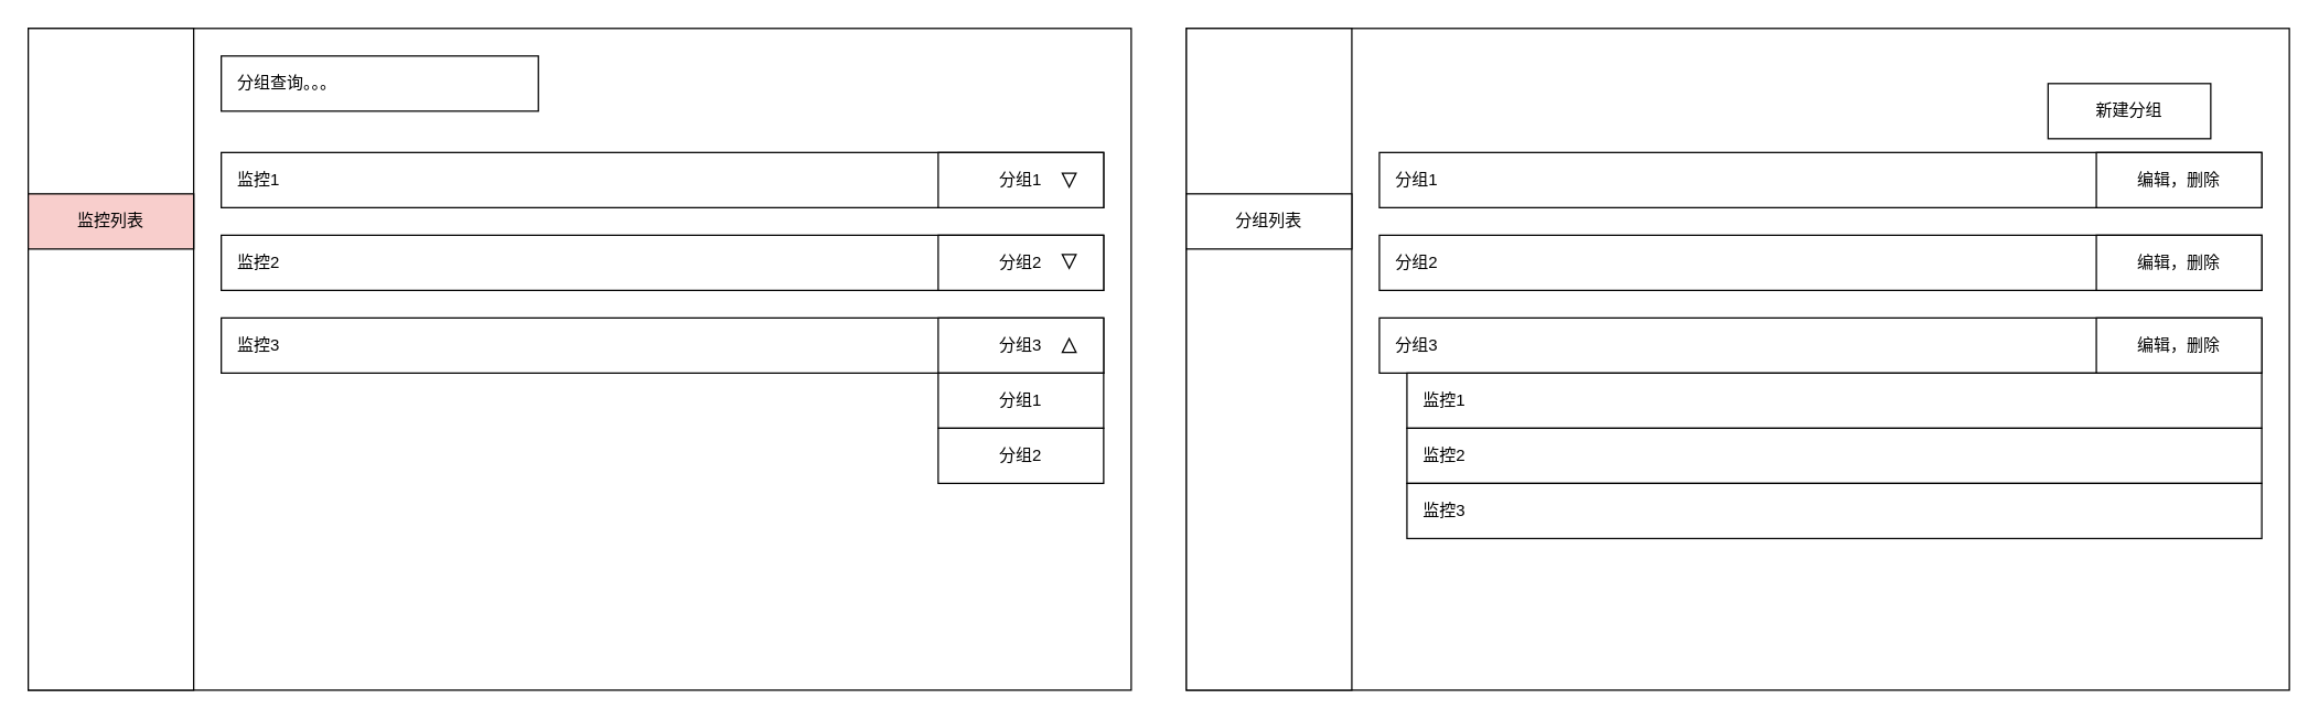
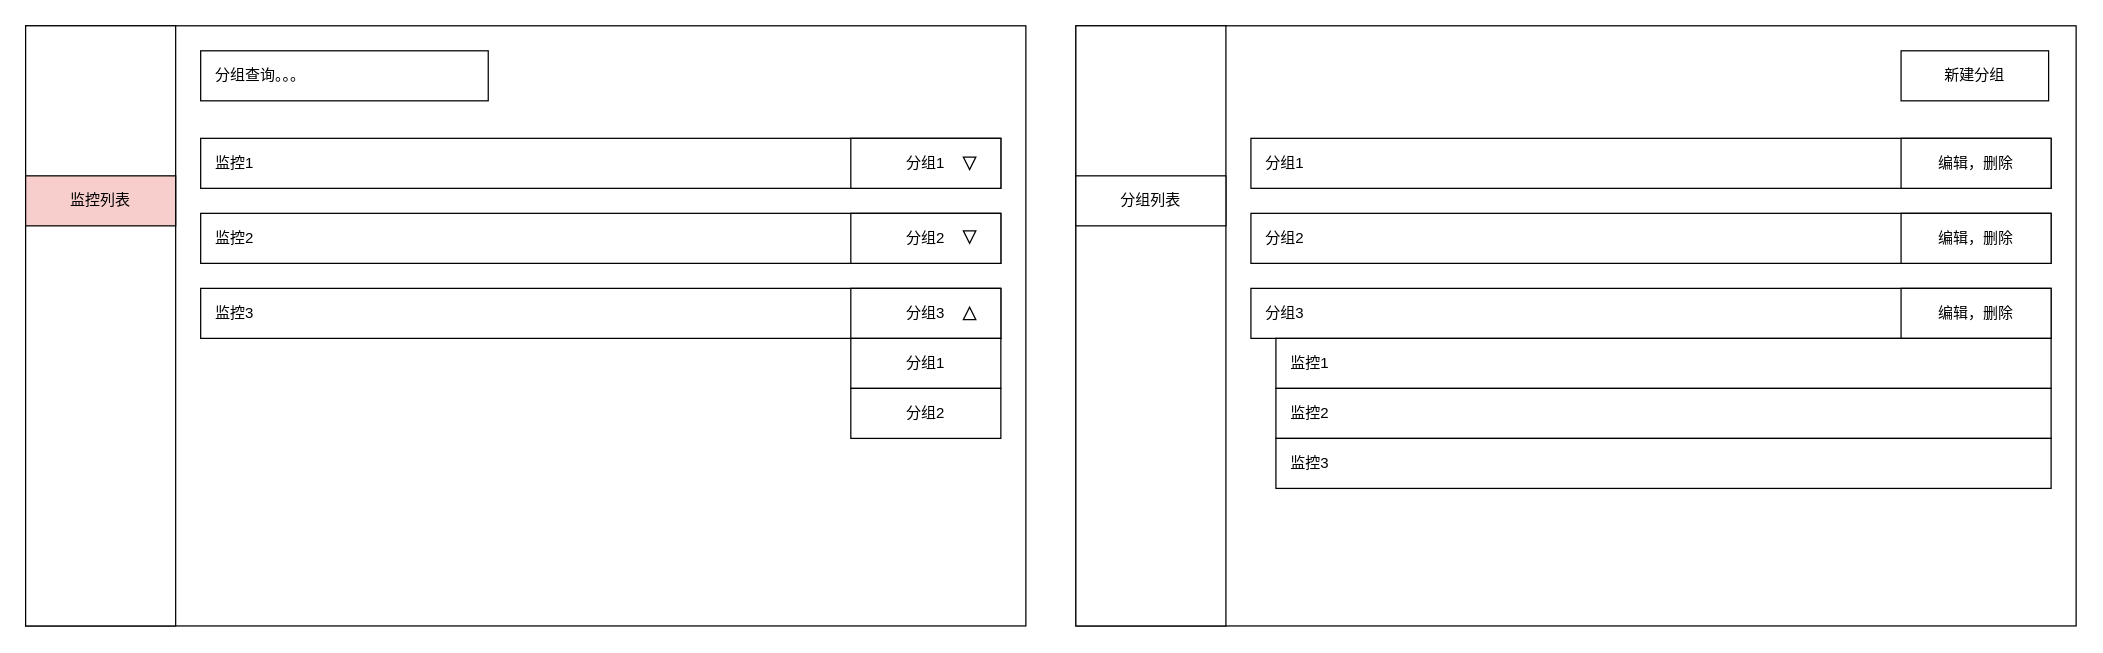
- <mxCell id="29" value="新建分组" style="rounded=0;whiteSpace=wrap;html=1;" vertex="1" parent="1"><mxGeometry x="1485" y="60" width="118" height="40" as="geometry" /></mxCell>
+ <mxCell id="29" value="新建分组" style="rounded=0;whiteSpace=wrap;html=1;" vertex="1" parent="1"><mxGeometry x="1520" y="40" width="118" height="40" as="geometry" /></mxCell>
